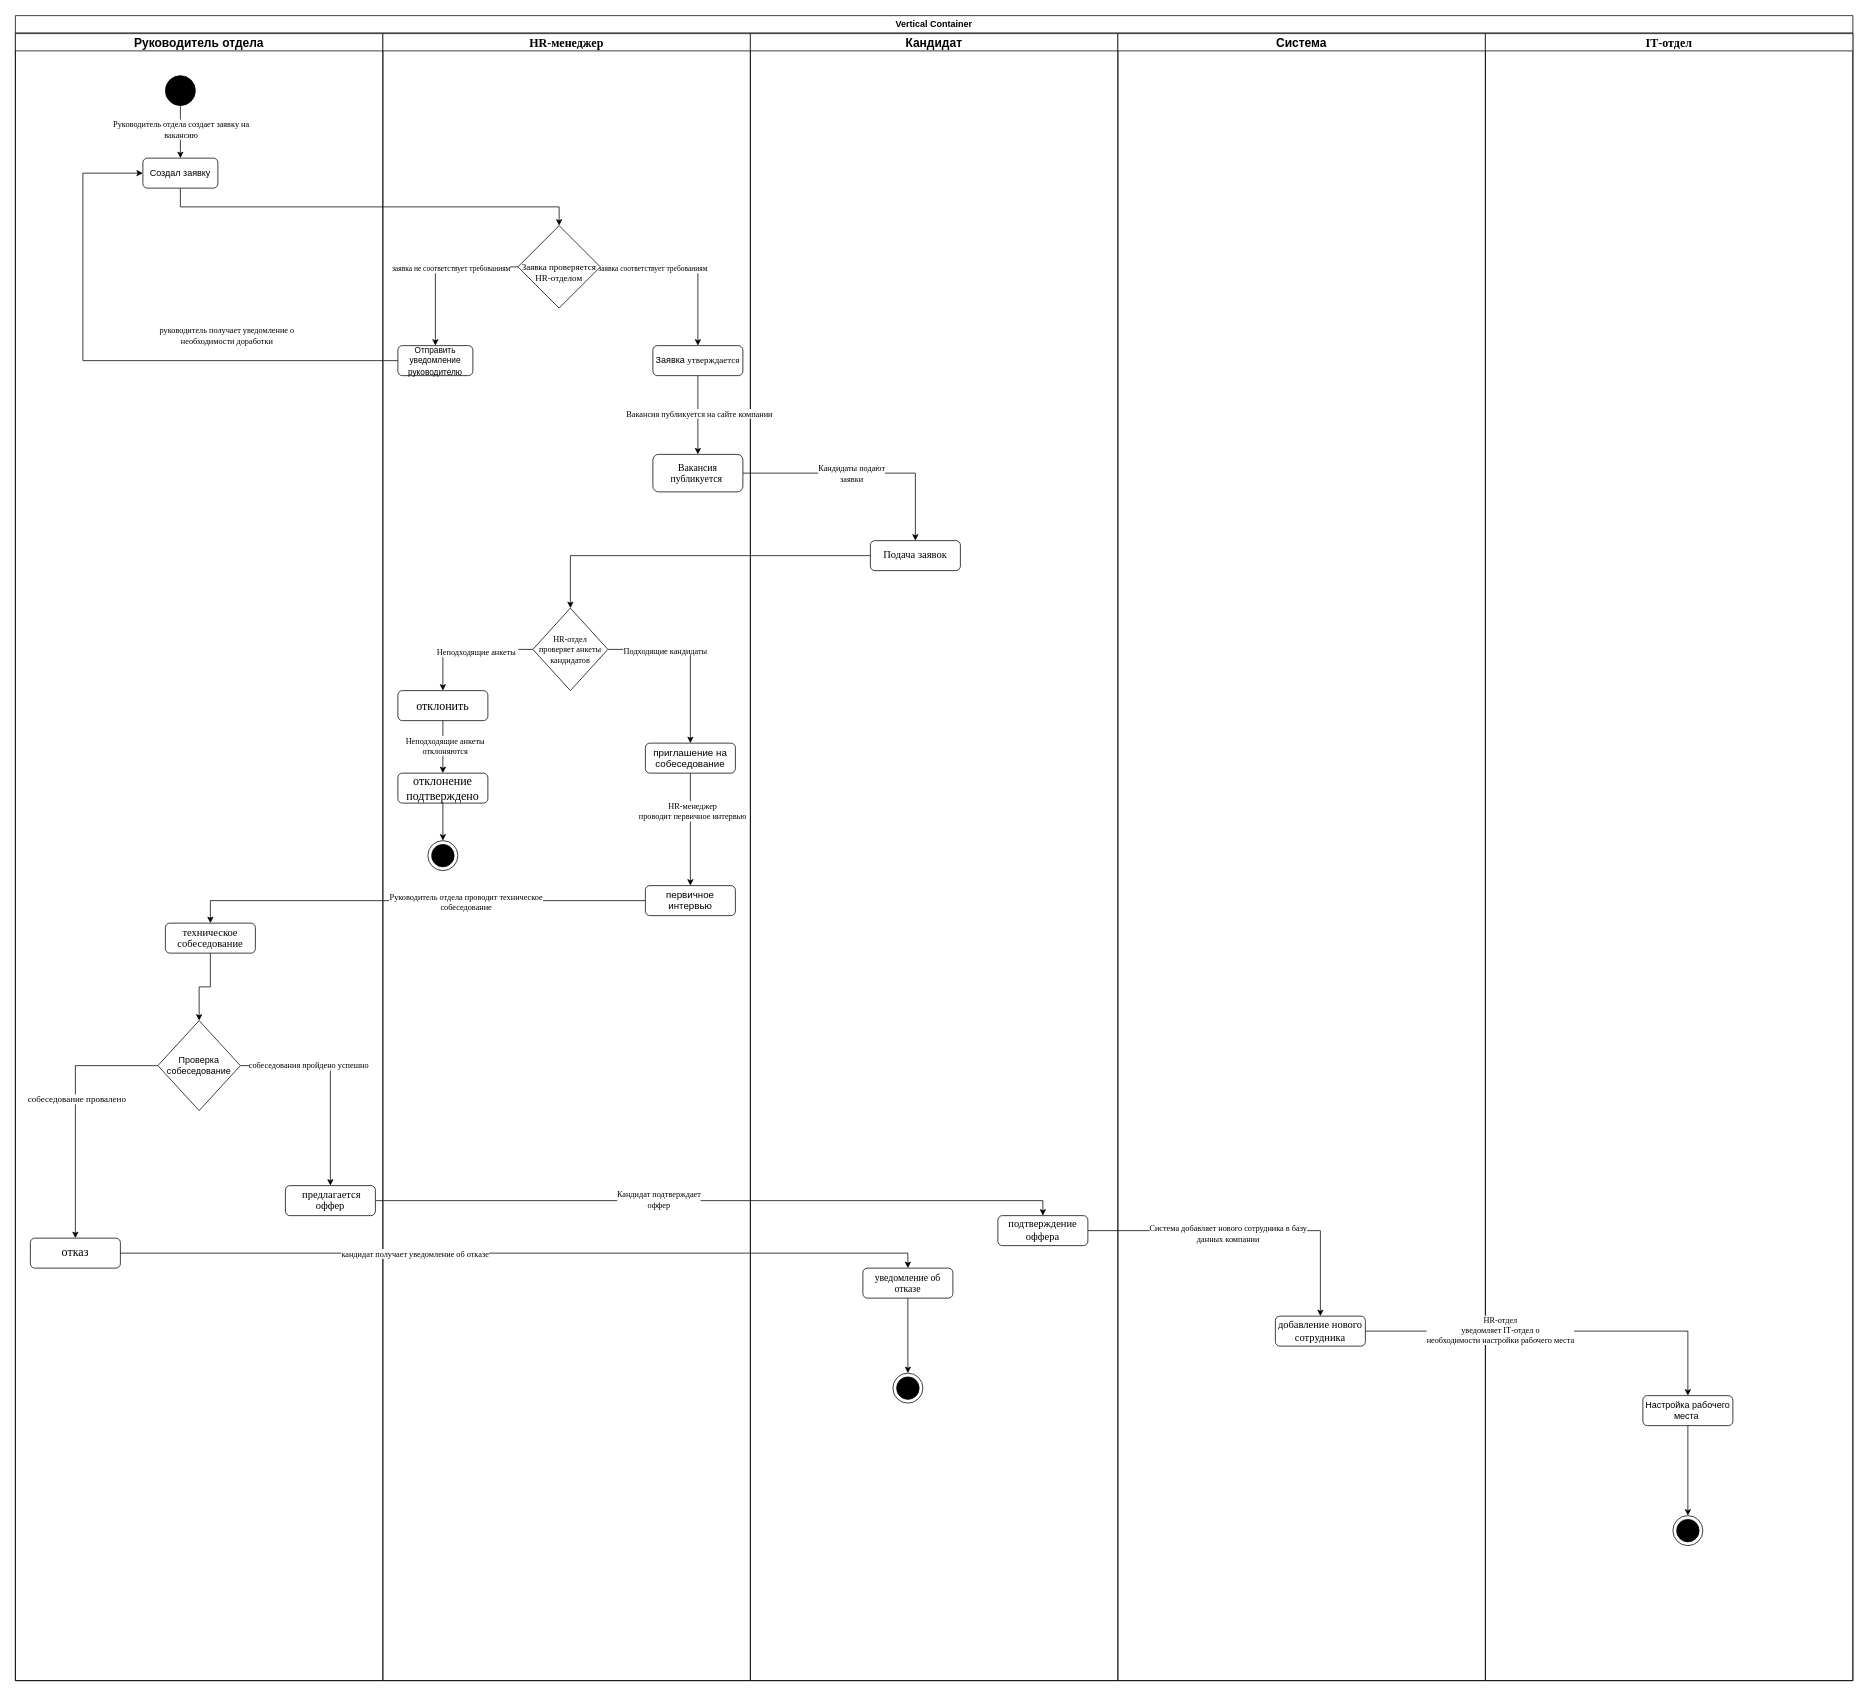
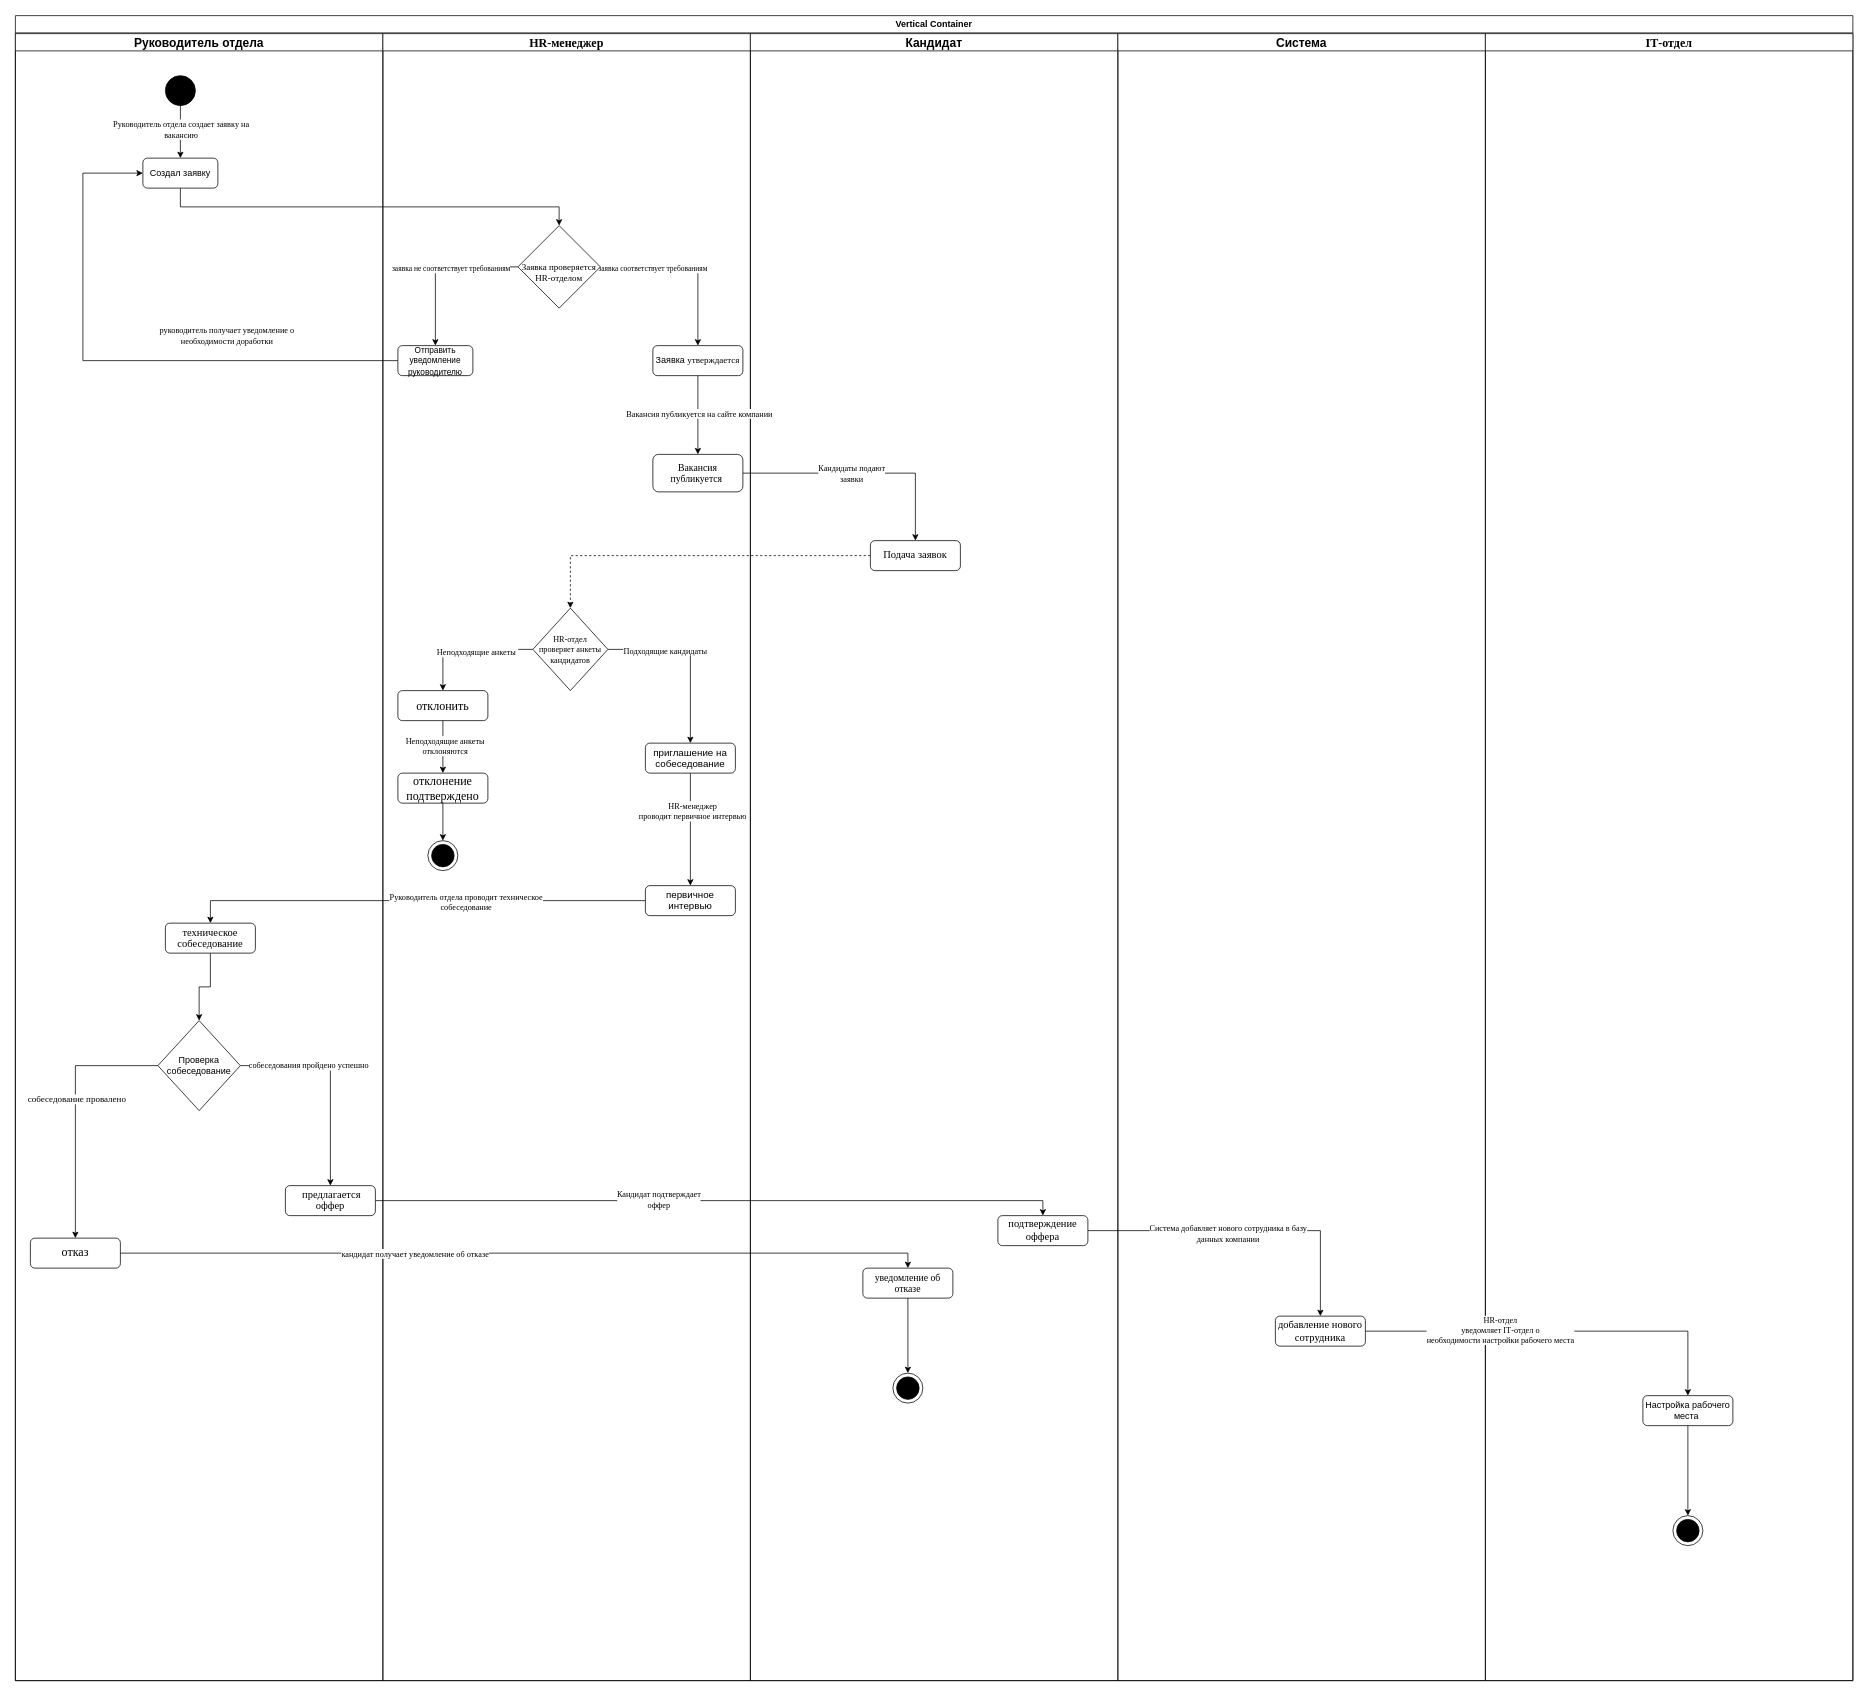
- <mxCell id="28" style="edgeStyle=orthogonalEdgeStyle;rounded=0;orthogonalLoop=1;jettySize=auto;html=1;entryX=0.5;entryY=0;entryDx=0;entryDy=0;" edge="1" parent="1" source="29" target="34"><mxGeometry relative="1" as="geometry" /></mxCell>
+ <mxCell id="28" style="edgeStyle=orthogonalEdgeStyle;rounded=0;orthogonalLoop=1;jettySize=auto;html=1;entryX=0.5;entryY=0;entryDx=0;entryDy=0;dashed=1;" edge="1" parent="1" source="29" target="34"><mxGeometry relative="1" as="geometry" /></mxCell>
